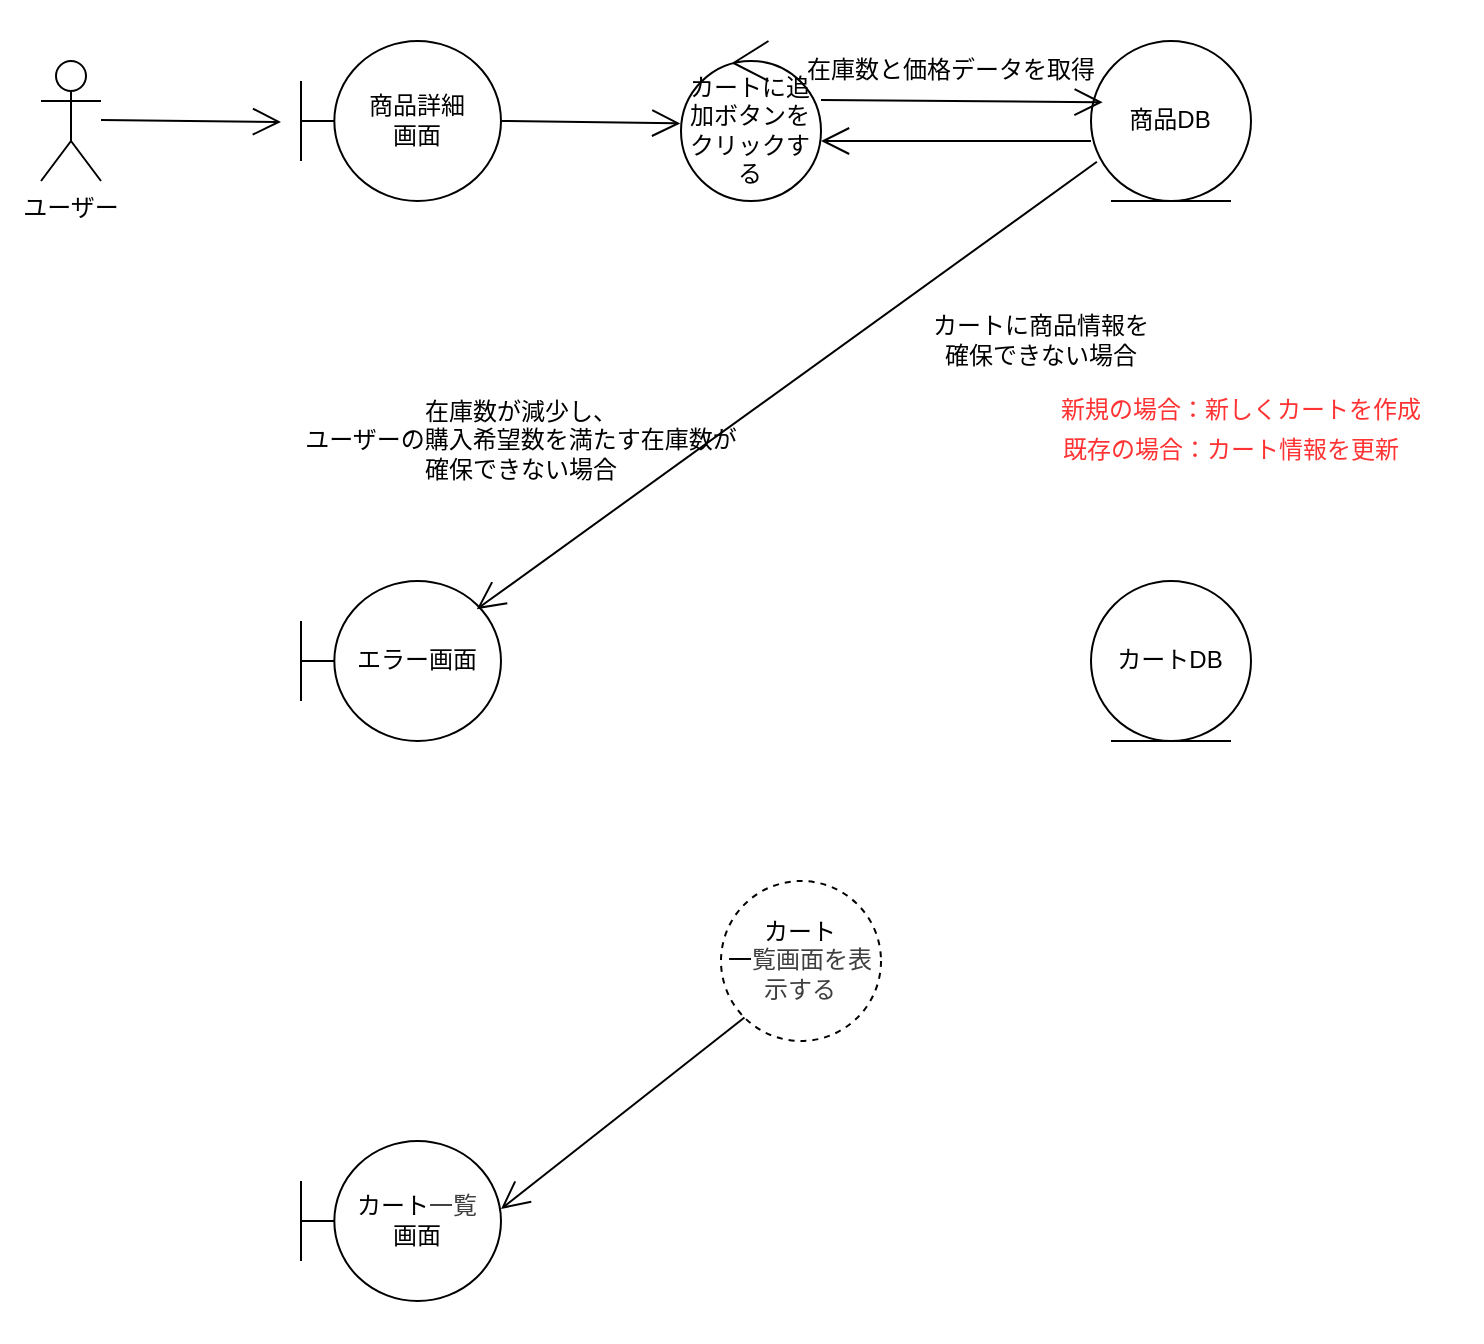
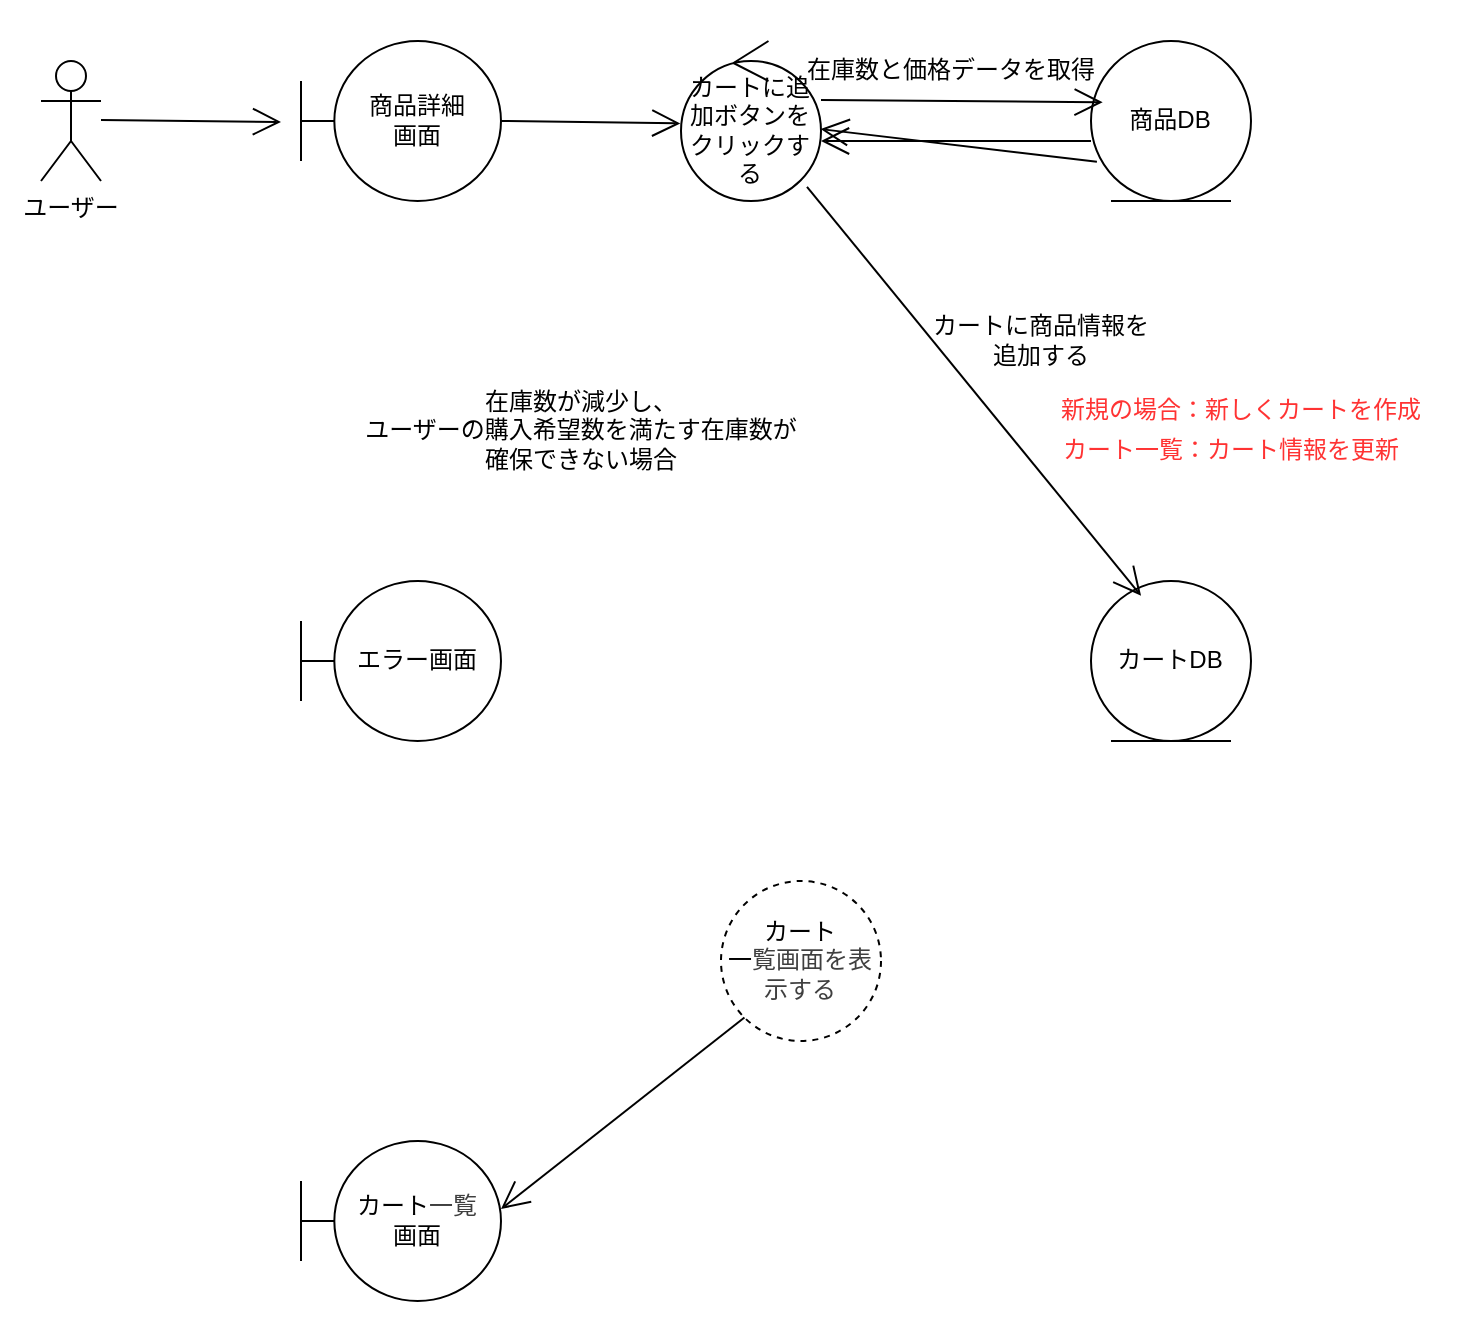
- <mxCell id="13" value="カートに商品情報を&lt;div&gt;確保できない場合&lt;/div&gt;" style="text;html=1;align=center;verticalAlign=middle;resizable=0;points=[];autosize=1;strokeColor=none;fillColor=none;" vertex="1" parent="1"><mxGeometry x="455" y="150" width="130" height="40" as="geometry" /></mxCell>
+ <mxCell id="13" value="カートに商品情報を&lt;div&gt;追加する&lt;/div&gt;" style="text;html=1;align=center;verticalAlign=middle;resizable=0;points=[];autosize=1;strokeColor=none;fillColor=none;" vertex="1" parent="1"><mxGeometry x="455" y="150" width="130" height="40" as="geometry" /></mxCell>
- <mxCell id="17" value="" style="endArrow=open;endFill=1;endSize=12;html=1;exitX=0.037;exitY=0.755;exitDx=0;exitDy=0;exitPerimeter=0;entryX=0.879;entryY=0.176;entryDx=0;entryDy=0;entryPerimeter=0;" edge="1" parent="1" source="5" target="6"><mxGeometry width="160" relative="1" as="geometry"><mxPoint x="350" y="310" as="sourcePoint" /><mxPoint x="510" y="310" as="targetPoint" /></mxGeometry></mxCell>
+ <mxCell id="17" value="" style="endArrow=open;endFill=1;endSize=12;html=1;exitX=0.037;exitY=0.755;exitDx=0;exitDy=0;exitPerimeter=0;" edge="1" parent="1" source="5" target="4"><mxGeometry width="160" relative="1" as="geometry"><mxPoint x="350" y="310" as="sourcePoint" /><mxPoint x="510" y="310" as="targetPoint" /></mxGeometry></mxCell>
+ <mxCell id="12" value="" style="endArrow=open;endFill=1;endSize=12;html=1;exitX=0.9;exitY=0.911;exitDx=0;exitDy=0;exitPerimeter=0;entryX=0.313;entryY=0.092;entryDx=0;entryDy=0;entryPerimeter=0;" edge="1" parent="1" source="4" target="7"><mxGeometry width="160" relative="1" as="geometry"><mxPoint x="260" y="330" as="sourcePoint" /><mxPoint x="420" y="330" as="targetPoint" /></mxGeometry></mxCell>
- <mxCell id="18" value="在庫数が減少し、&lt;div&gt;ユーザーの購入希望数を満たす在庫数が&lt;/div&gt;&lt;div&gt;確保できない場合&lt;/div&gt;" style="text;html=1;align=center;verticalAlign=middle;resizable=0;points=[];autosize=1;" vertex="1" parent="1"><mxGeometry x="140" y="190" width="240" height="60" as="geometry" /></mxCell>
+ <mxCell id="18" value="在庫数が減少し、&lt;div&gt;ユーザーの購入希望数を満たす在庫数が&lt;/div&gt;&lt;div&gt;確保できない場合&lt;/div&gt;" style="text;html=1;align=center;verticalAlign=middle;resizable=0;points=[];autosize=1;" vertex="1" parent="1"><mxGeometry x="170" y="185" width="240" height="60" as="geometry" /></mxCell>
- <mxCell id="15" value="既存の場合：カート情報を更新" style="text;html=1;align=center;verticalAlign=middle;resizable=0;points=[];autosize=1;strokeColor=none;fillColor=none;fontColor=#FF3333;" vertex="1" parent="1"><mxGeometry x="520" y="210" width="190" height="30" as="geometry" /></mxCell>
+ <mxCell id="15" value="カート一覧：カート情報を更新" style="text;html=1;align=center;verticalAlign=middle;resizable=0;points=[];autosize=1;strokeColor=none;fillColor=none;fontColor=#FF3333;" vertex="1" parent="1"><mxGeometry x="520" y="210" width="190" height="30" as="geometry" /></mxCell>
